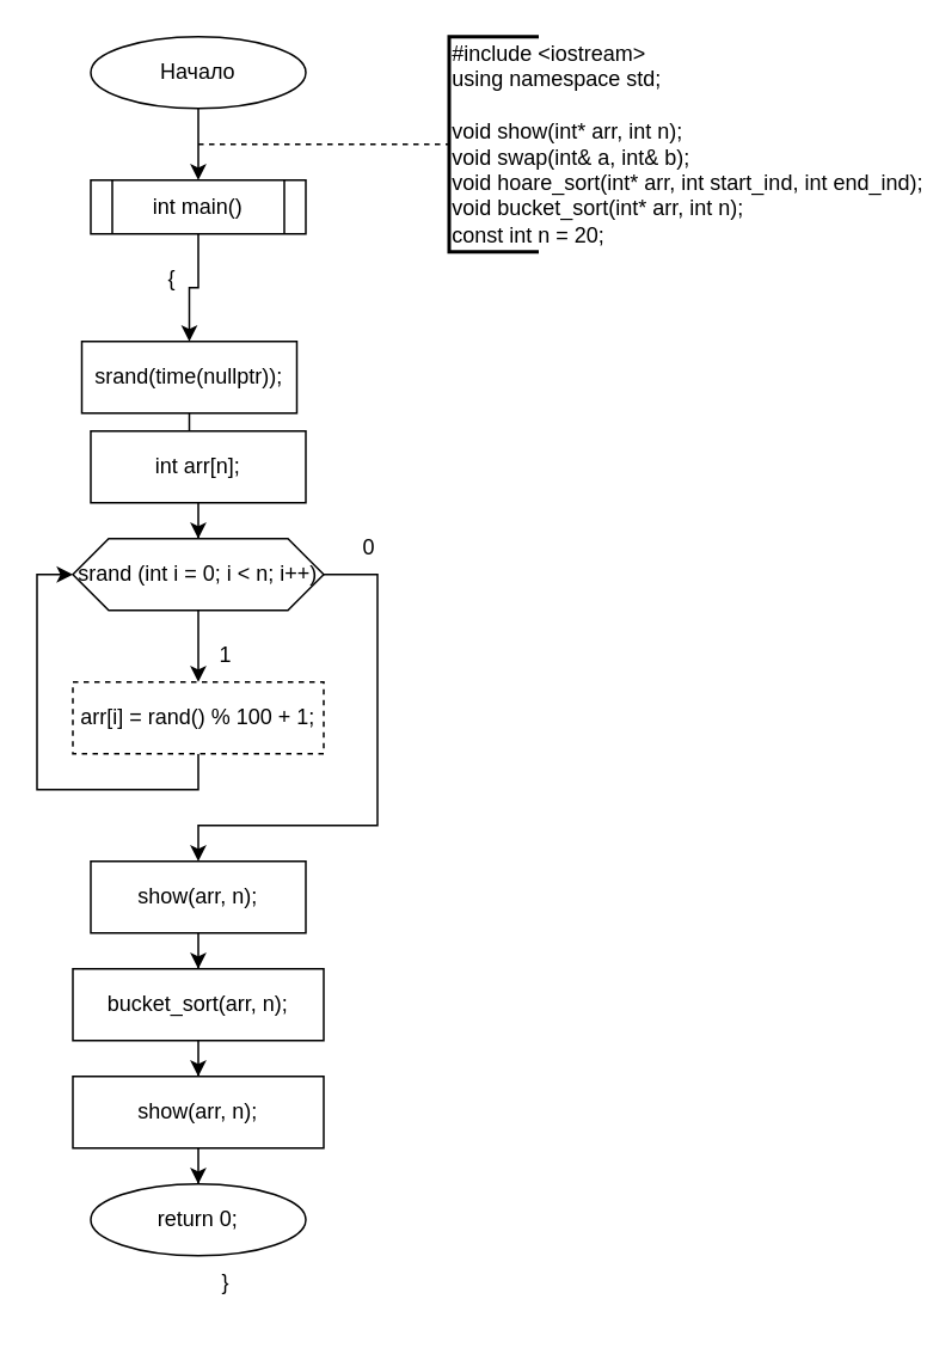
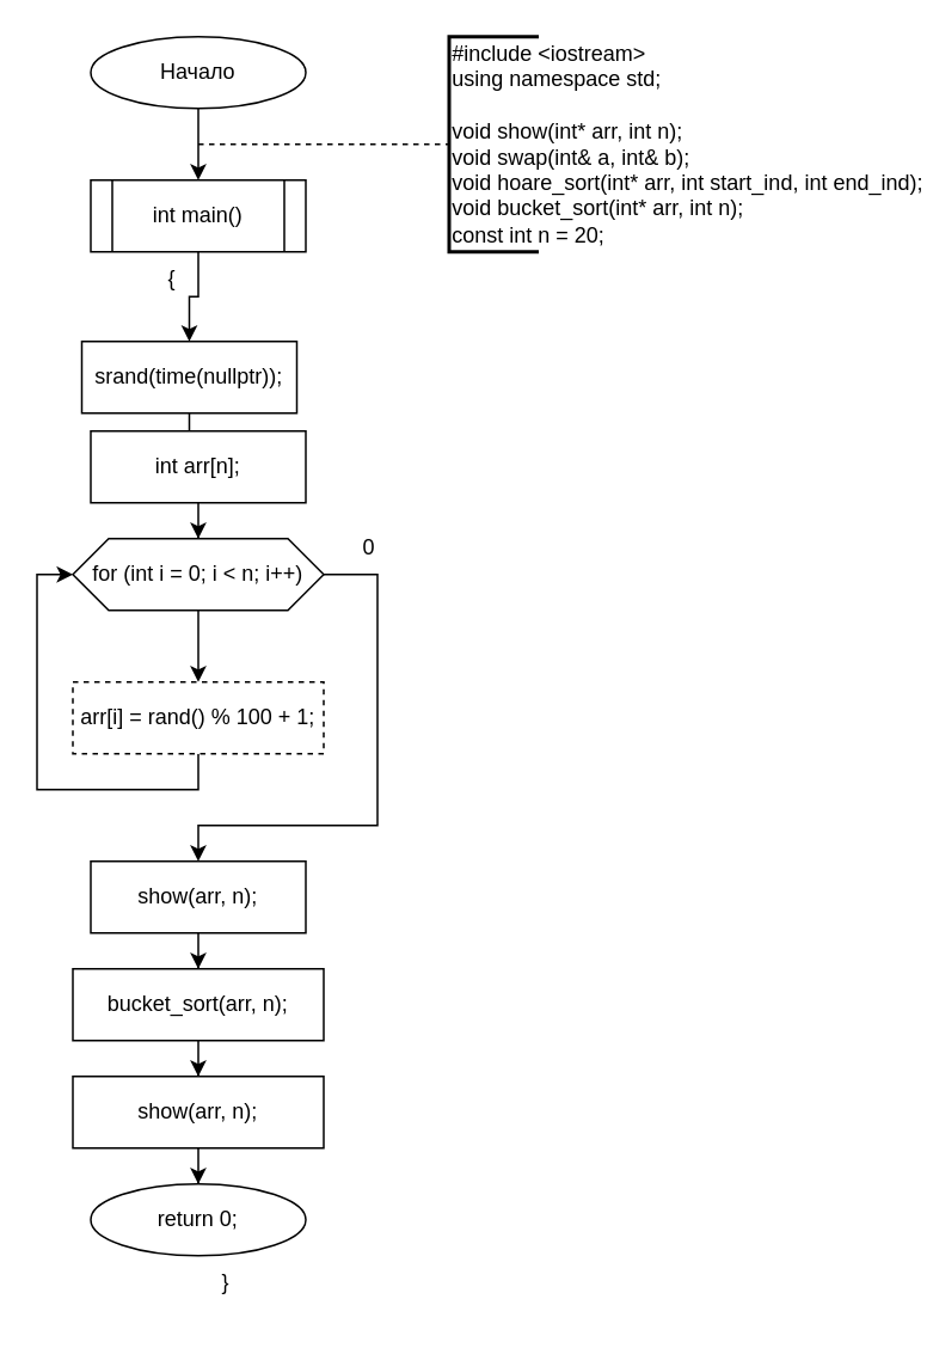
- <mxCell id="5" value="int main()" style="shape=process;whiteSpace=wrap;html=1;backgroundOutline=1;" vertex="1" parent="1"><mxGeometry x="50" y="100" width="120" height="30" as="geometry" /></mxCell>
+ <mxCell id="5" value="int main()" style="shape=process;whiteSpace=wrap;html=1;backgroundOutline=1;" vertex="1" parent="1"><mxGeometry x="50" y="100" width="120" height="40" as="geometry" /></mxCell>
- <mxCell id="15" value="srand (int i = 0; i &amp;lt; n; i++)" style="shape=hexagon;perimeter=hexagonPerimeter2;whiteSpace=wrap;html=1;fixedSize=1;" vertex="1" parent="1"><mxGeometry x="40" y="300" width="140" height="40" as="geometry" /></mxCell>
+ <mxCell id="15" value="for (int i = 0; i &amp;lt; n; i++)" style="shape=hexagon;perimeter=hexagonPerimeter2;whiteSpace=wrap;html=1;fixedSize=1;" vertex="1" parent="1"><mxGeometry x="40" y="300" width="140" height="40" as="geometry" /></mxCell>
- <mxCell id="18" value="1" style="text;html=1;align=center;verticalAlign=middle;resizable=0;points=[];autosize=1;strokeColor=none;fillColor=none;" vertex="1" parent="1"><mxGeometry x="110" y="350" width="30" height="30" as="geometry" /></mxCell>
